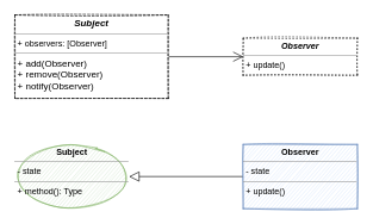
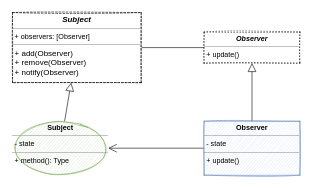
- <mxCell id="3" value="" style="rounded=0;orthogonalLoop=1;jettySize=auto;html=1;endArrow=open;endFill=0;endSize=12;exitX=1;exitY=0.5;exitDx=0;exitDy=0;" edge="1" parent="1" source="4" target="2"><mxGeometry relative="1" as="geometry"><mxPoint x="267" y="79" as="targetPoint" /></mxGeometry></mxCell>
+ <mxCell id="3" value="" style="rounded=0;orthogonalLoop=1;jettySize=auto;html=1;endArrow=none;endFill=0;endSize=12;exitX=1;exitY=0.5;exitDx=0;exitDy=0;" edge="1" parent="1" source="4" target="2"><mxGeometry relative="1" as="geometry"><mxPoint x="267" y="79" as="targetPoint" /></mxGeometry></mxCell>
+ <mxCell id="7" value="" style="edgeStyle=none;rounded=0;orthogonalLoop=1;jettySize=auto;html=1;endArrow=block;endFill=0;endSize=12;" edge="1" parent="1" source="9" target="2"><mxGeometry relative="1" as="geometry" /></mxCell>
+ <mxCell id="5" value="" style="edgeStyle=none;rounded=0;orthogonalLoop=1;jettySize=auto;html=1;endArrow=block;endFill=0;endSize=12;" edge="1" parent="1" source="6" target="4"><mxGeometry relative="1" as="geometry" /></mxCell>
- <mxCell id="8" value="" style="edgeStyle=none;rounded=0;orthogonalLoop=1;jettySize=auto;html=1;endArrow=block;endFill=0;endSize=12;entryX=1;entryY=0.5;entryDx=0;entryDy=0;" edge="1" parent="1" source="9" target="6"><mxGeometry relative="1" as="geometry"><mxPoint x="260" y="247" as="targetPoint" /></mxGeometry></mxCell>
+ <mxCell id="8" value="" style="edgeStyle=none;rounded=0;orthogonalLoop=1;jettySize=auto;html=1;endArrow=open;endFill=0;endSize=12;entryX=1;entryY=0.5;entryDx=0;entryDy=0;" edge="1" parent="1" source="9" target="6"><mxGeometry relative="1" as="geometry"><mxPoint x="260" y="247" as="targetPoint" /></mxGeometry></mxCell>
